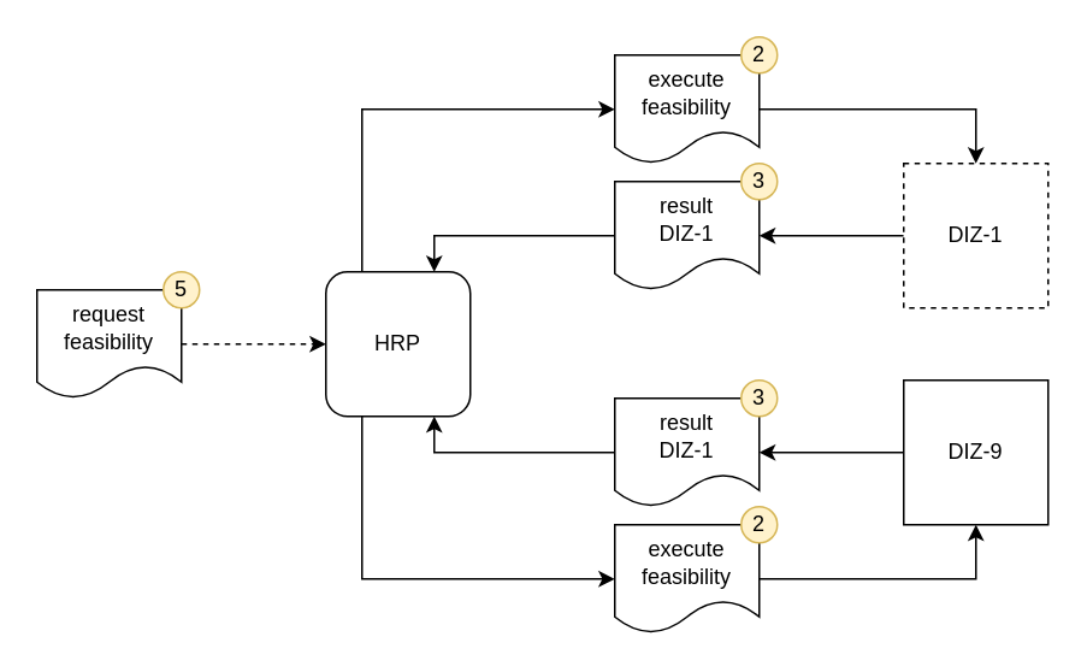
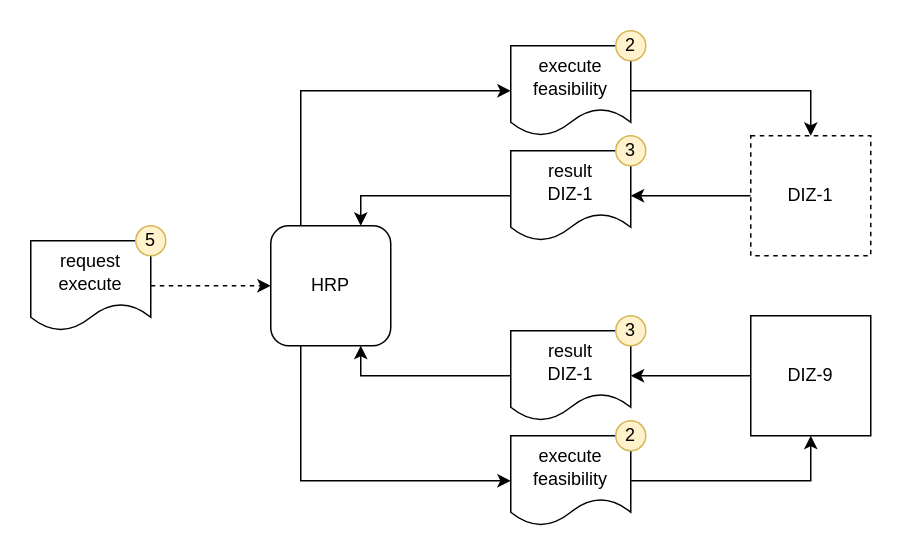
- <mxCell id="10" value="request&lt;br&gt;feasibility" style="shape=document;whiteSpace=wrap;html=1;boundedLbl=1;" parent="1" vertex="1"><mxGeometry x="20" y="160" width="80" height="60" as="geometry" /></mxCell>
+ <mxCell id="10" value="request&lt;br&gt;execute" style="shape=document;whiteSpace=wrap;html=1;boundedLbl=1;" parent="1" vertex="1"><mxGeometry x="20" y="160" width="80" height="60" as="geometry" /></mxCell>
